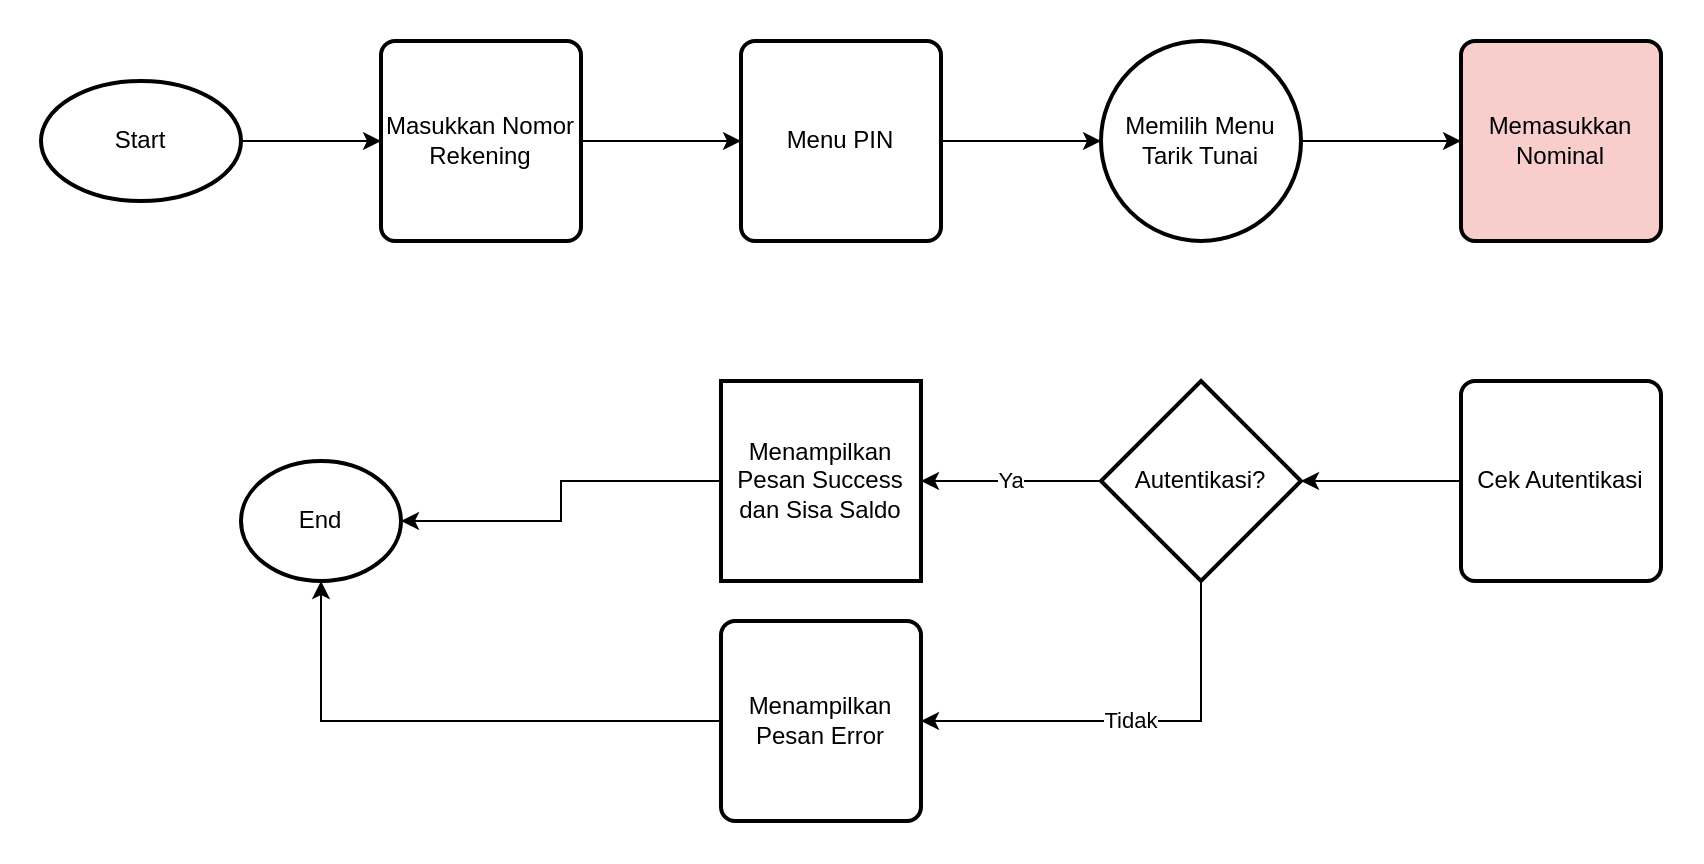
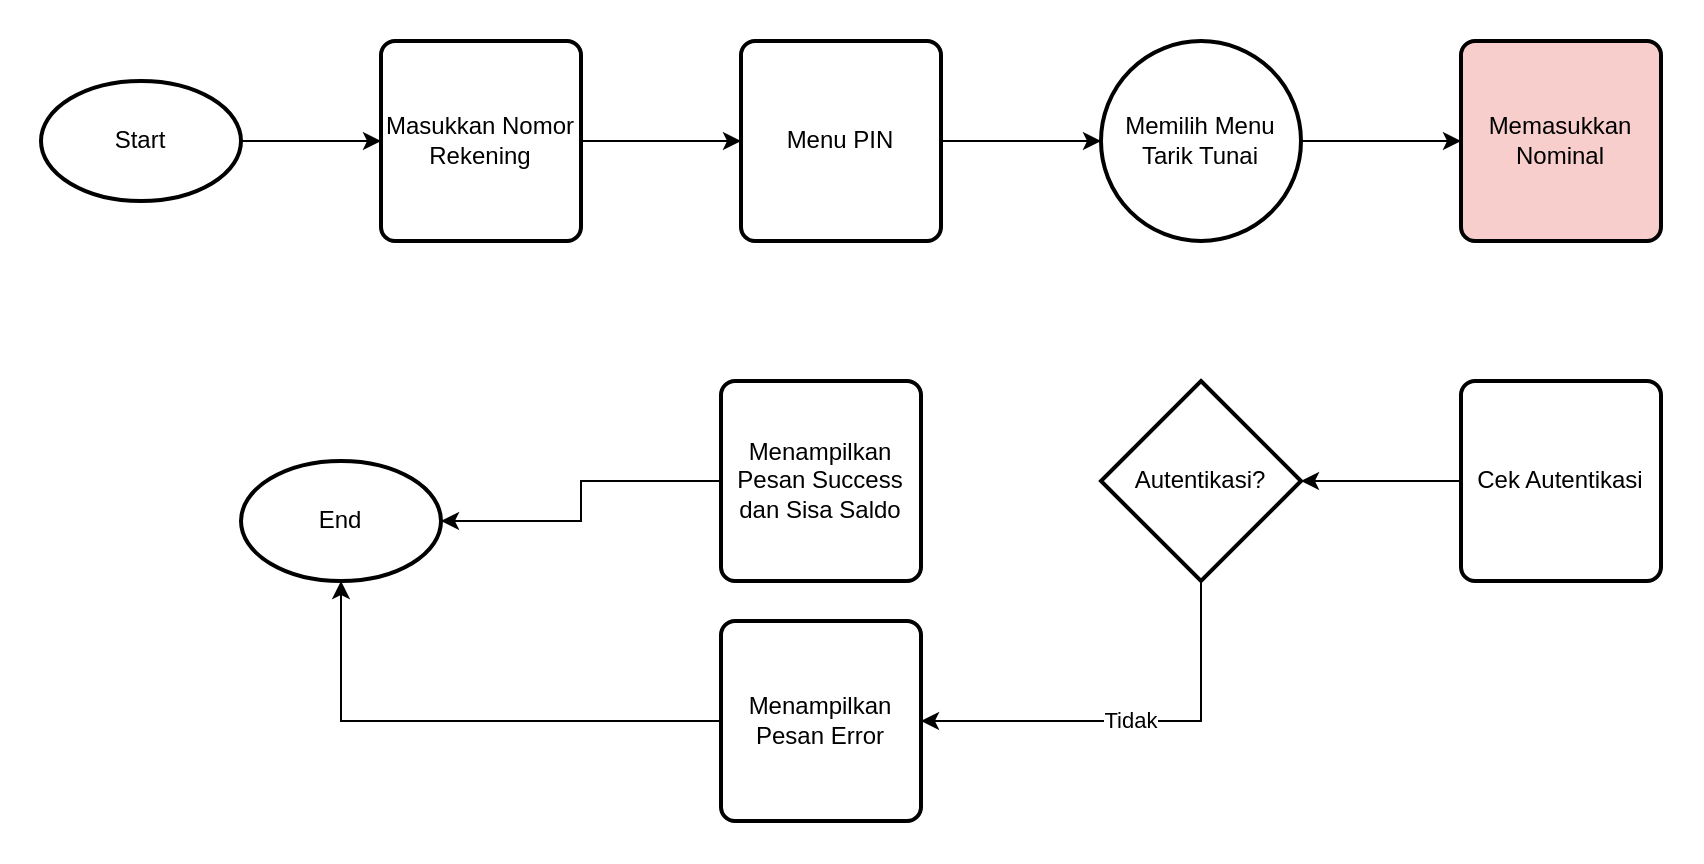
- <mxCell id="18" value="Menampilkan Pesan Success dan Sisa Saldo" style="whiteSpace=wrap;html=1;absoluteArcSize=1;arcSize=14;strokeWidth=2;rounded=0;" vertex="1" parent="1"><mxGeometry x="360" y="190" width="100" height="100" as="geometry" /></mxCell>
+ <mxCell id="18" value="Menampilkan Pesan Success dan Sisa Saldo" style="rounded=1;whiteSpace=wrap;html=1;absoluteArcSize=1;arcSize=14;strokeWidth=2;" vertex="1" parent="1"><mxGeometry x="360" y="190" width="100" height="100" as="geometry" /></mxCell>
- <mxCell id="14" value="Ya&lt;br&gt;" style="edgeStyle=orthogonalEdgeStyle;rounded=0;orthogonalLoop=1;jettySize=auto;html=1;entryX=1;entryY=0.5;entryDx=0;entryDy=0;" edge="1" parent="1" source="16" target="18"><mxGeometry relative="1" as="geometry"><mxPoint x="650" y="250" as="targetPoint" /></mxGeometry></mxCell>
- <mxCell id="4" value="End" style="strokeWidth=2;html=1;shape=mxgraph.flowchart.start_1;whiteSpace=wrap;" vertex="1" parent="1"><mxGeometry x="120" y="230" width="80" height="60" as="geometry" /></mxCell>
+ <mxCell id="4" value="End" style="strokeWidth=2;html=1;shape=mxgraph.flowchart.start_1;whiteSpace=wrap;" vertex="1" parent="1"><mxGeometry x="120" y="230" width="100" height="60" as="geometry" /></mxCell>
